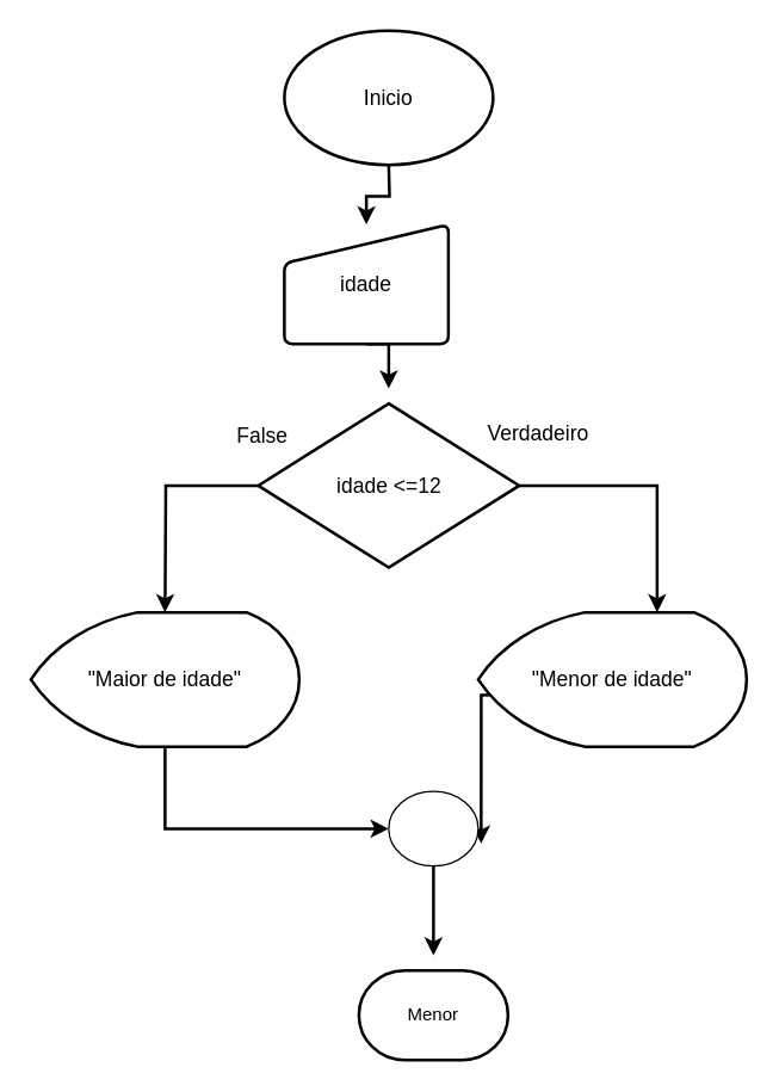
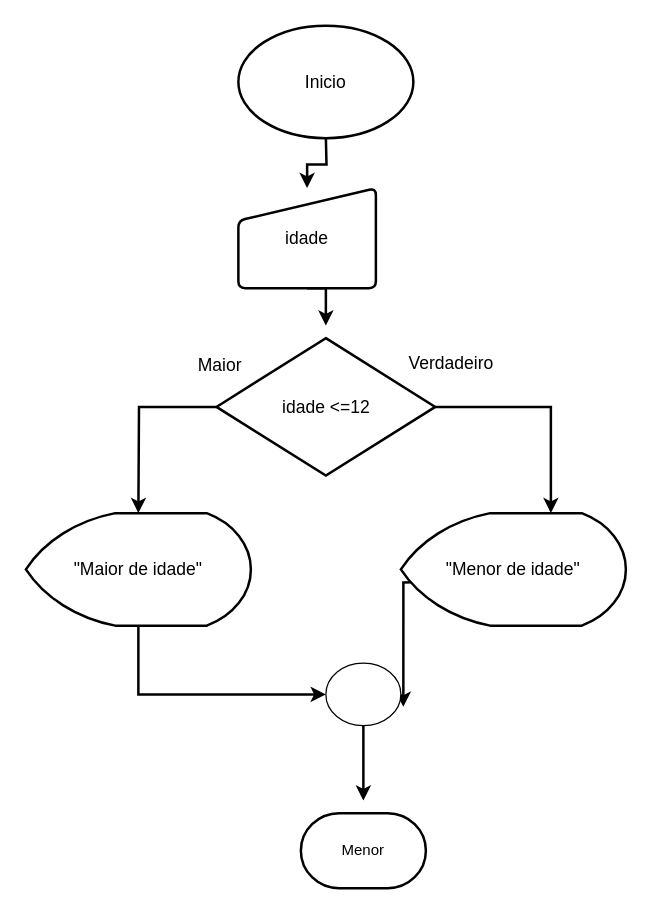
- <mxCell id="8" value="&lt;br&gt;&lt;font style=&quot;font-size: 14px&quot;&gt;False&lt;/font&gt;" style="text;html=1;align=center;verticalAlign=middle;resizable=0;points=[];autosize=1;" vertex="1" parent="1"><mxGeometry x="150" y="270" width="50" height="30" as="geometry" /></mxCell>
+ <mxCell id="8" value="&lt;br&gt;&lt;font style=&quot;font-size: 14px&quot;&gt;Maior&lt;/font&gt;" style="text;html=1;align=center;verticalAlign=middle;resizable=0;points=[];autosize=1;" vertex="1" parent="1"><mxGeometry x="150" y="270" width="50" height="30" as="geometry" /></mxCell>
